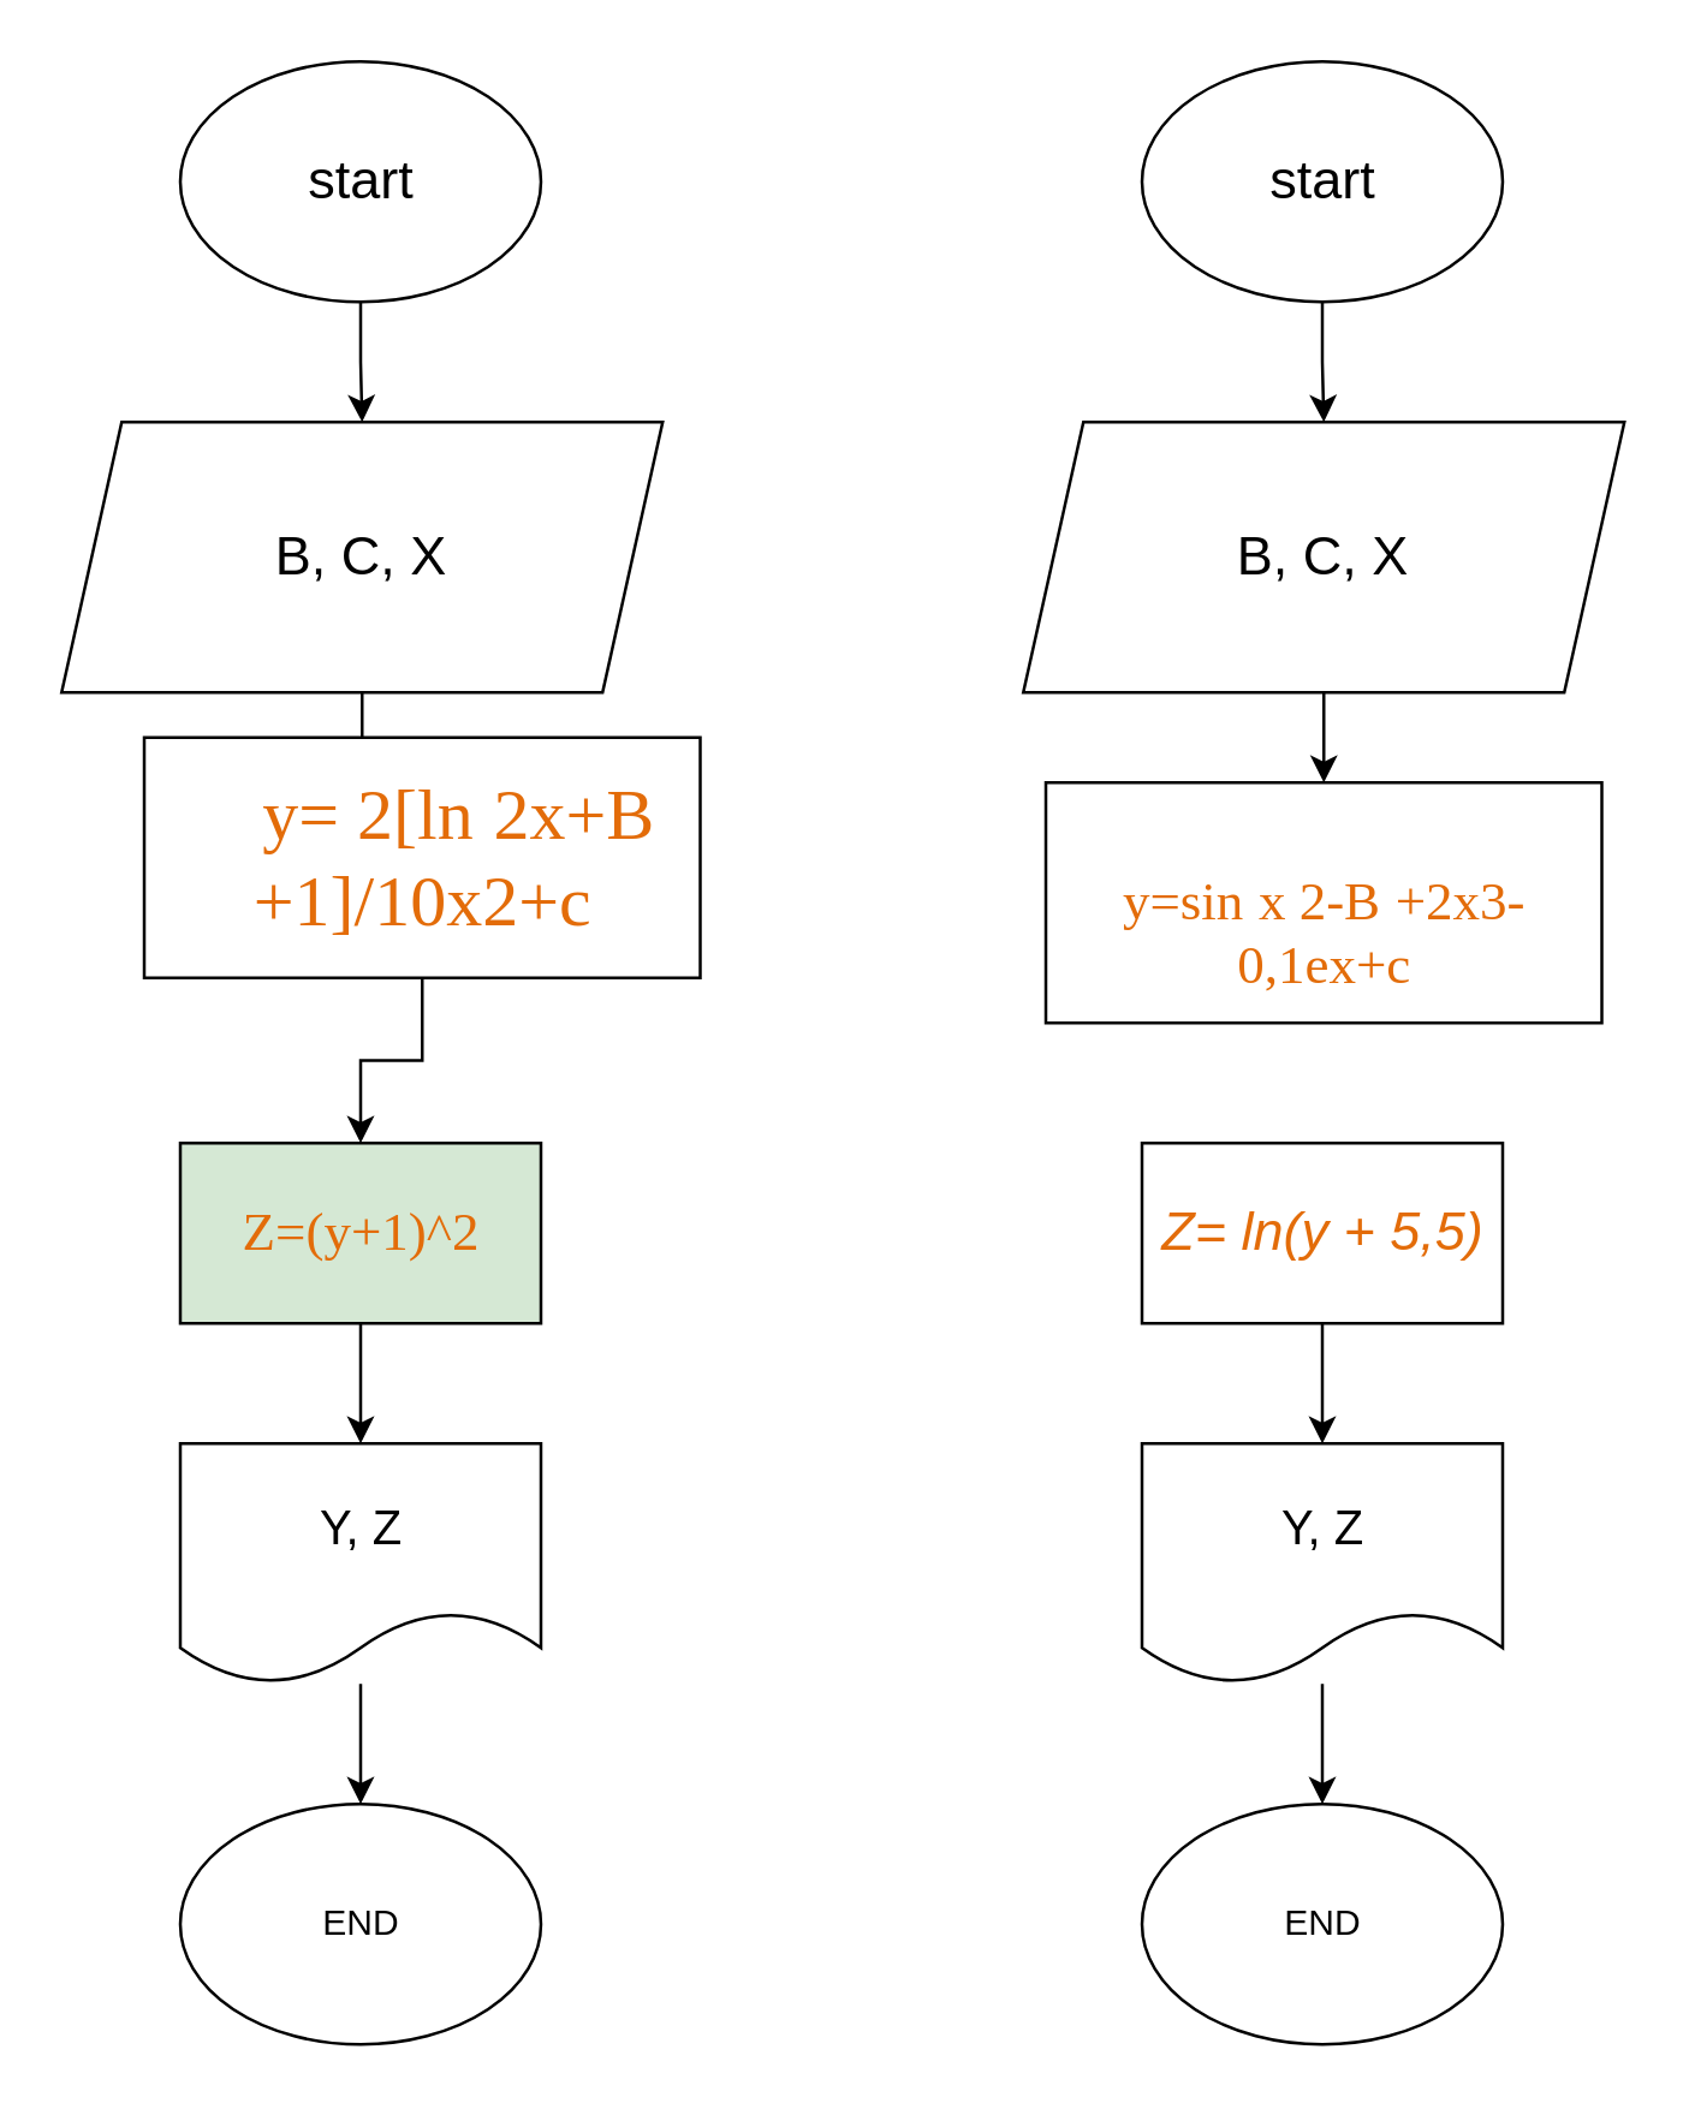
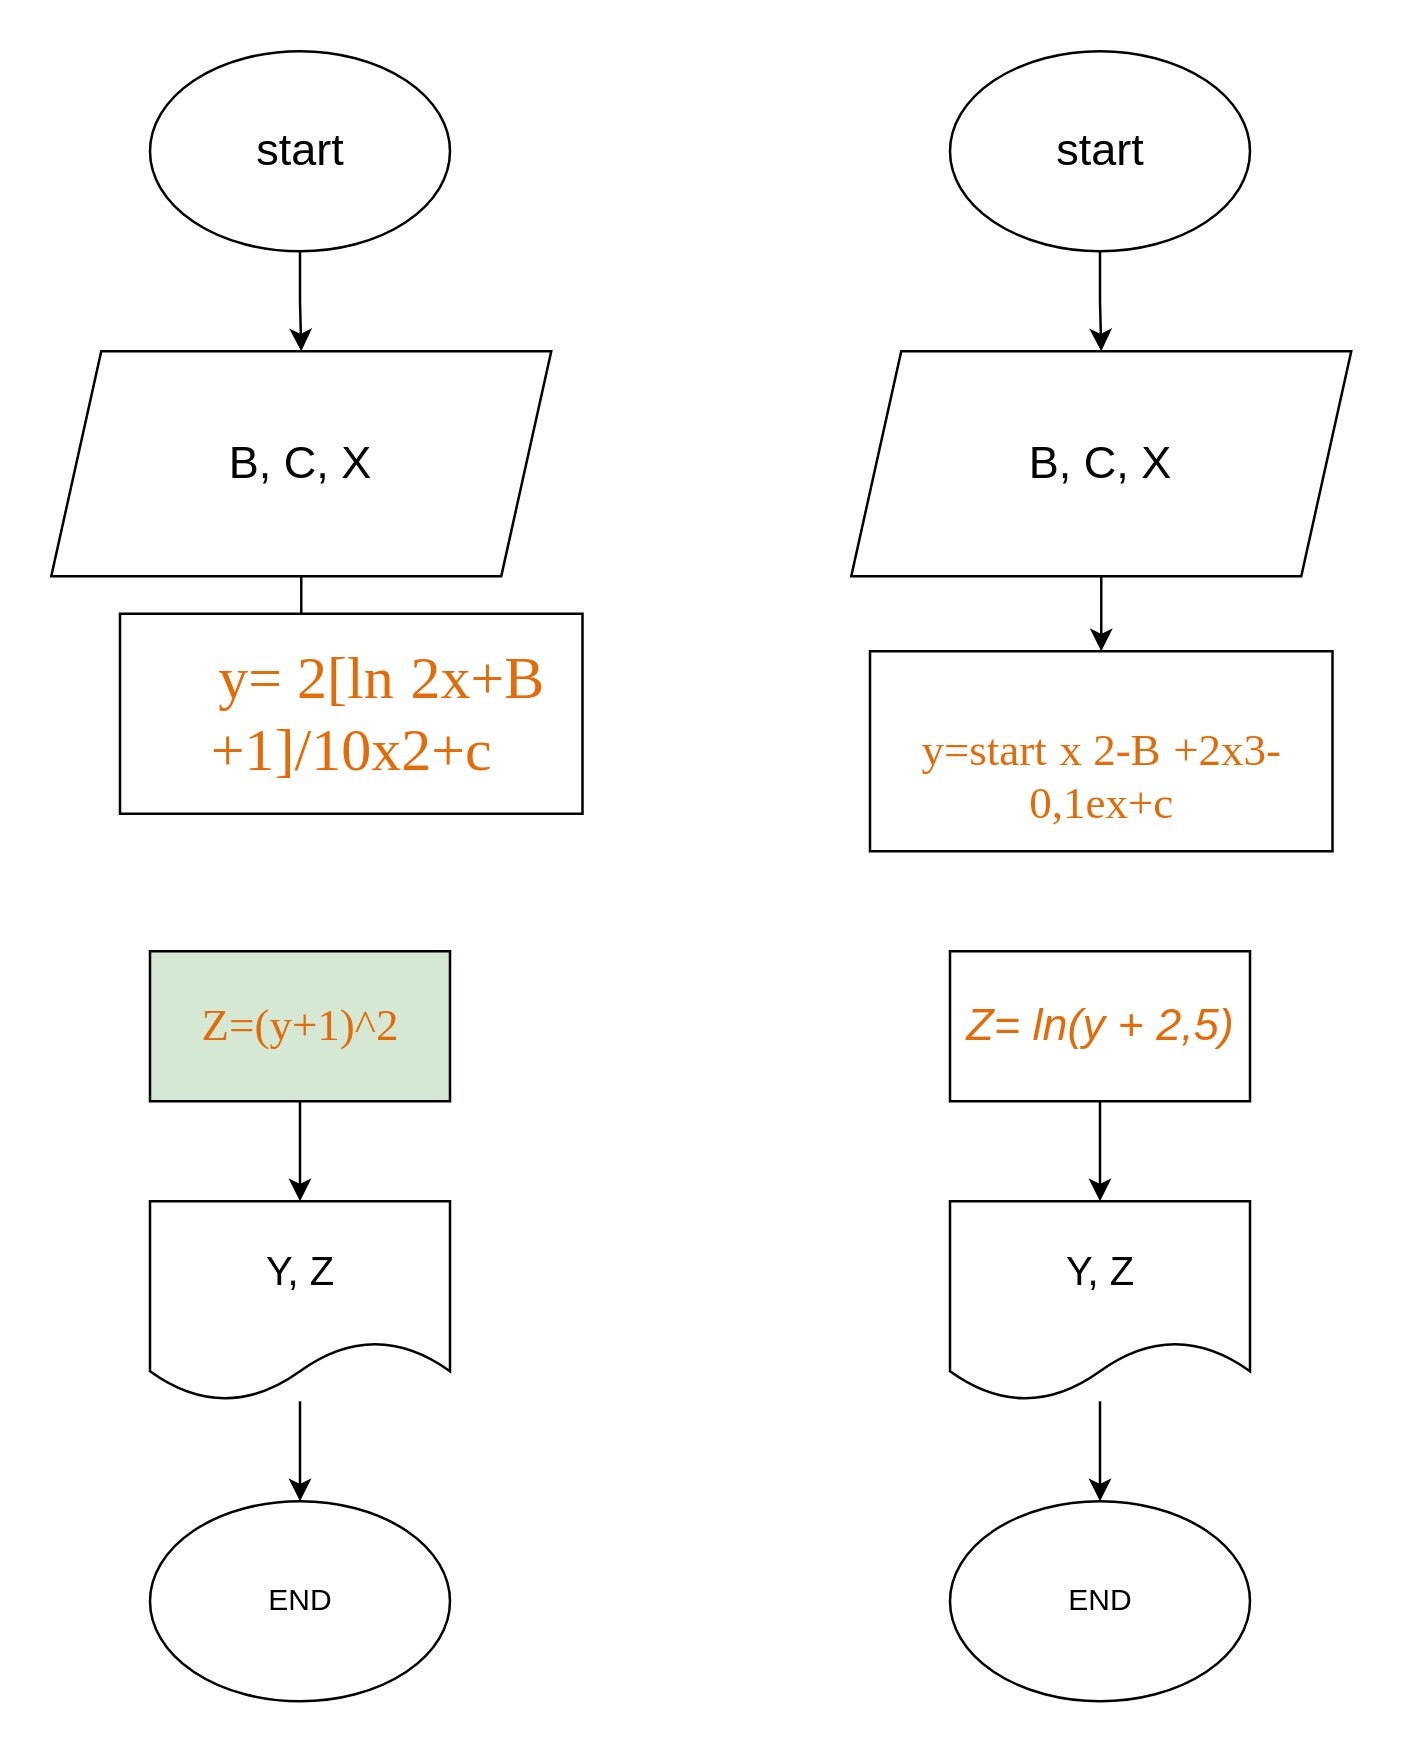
- <mxCell id="17" value="&lt;span id=&quot;docs-internal-guid-e0bb50c0-7fff-f00a-a4b8-38d8bd756f60&quot;&gt;&lt;font style=&quot;font-size: 18px&quot;&gt;&lt;p dir=&quot;ltr&quot; style=&quot;line-height: 1.2 ; margin-top: 0pt ; margin-bottom: 0pt&quot;&gt;&lt;span style=&quot;font-family: &amp;#34;calibri&amp;#34; , sans-serif ; color: rgb(227 , 108 , 9) ; background-color: transparent ; font-style: italic ; vertical-align: baseline&quot;&gt;&amp;nbsp;&lt;/span&gt;&lt;/p&gt;&lt;span style=&quot;font-family: &amp;#34;cambria math&amp;#34; , serif ; color: rgb(227 , 108 , 9) ; background-color: transparent ; vertical-align: baseline&quot;&gt;y=&lt;/span&gt;&lt;span style=&quot;font-family: &amp;#34;cambria math&amp;#34; , serif ; color: rgb(227 , 108 , 9) ; background-color: transparent ; vertical-align: baseline&quot;&gt;sin&lt;/span&gt;&lt;span style=&quot;font-family: &amp;#34;calibri&amp;#34; , sans-serif ; color: rgb(227 , 108 , 9) ; background-color: transparent ; vertical-align: baseline&quot;&gt; &lt;/span&gt;&lt;span style=&quot;font-family: &amp;#34;cambria math&amp;#34; , serif ; color: rgb(227 , 108 , 9) ; background-color: transparent ; vertical-align: baseline&quot;&gt;x &lt;/span&gt;&lt;span style=&quot;font-family: &amp;#34;cambria math&amp;#34; , serif ; color: rgb(227 , 108 , 9) ; background-color: transparent ; vertical-align: baseline&quot;&gt;2&lt;/span&gt;&lt;span style=&quot;font-family: &amp;#34;cambria math&amp;#34; , serif ; color: rgb(227 , 108 , 9) ; background-color: transparent ; vertical-align: baseline&quot;&gt;-B&lt;/span&gt;&lt;span style=&quot;font-family: &amp;#34;calibri&amp;#34; , sans-serif ; color: rgb(227 , 108 , 9) ; background-color: transparent ; vertical-align: baseline&quot;&gt; &lt;/span&gt;&lt;span style=&quot;font-family: &amp;#34;cambria math&amp;#34; , serif ; color: rgb(227 , 108 , 9) ; background-color: transparent ; vertical-align: baseline&quot;&gt;+2&lt;/span&gt;&lt;span style=&quot;font-family: &amp;#34;cambria math&amp;#34; , serif ; color: rgb(227 , 108 , 9) ; background-color: transparent ; vertical-align: baseline&quot;&gt;x&lt;/span&gt;&lt;span style=&quot;font-family: &amp;#34;cambria math&amp;#34; , serif ; color: rgb(227 , 108 , 9) ; background-color: transparent ; vertical-align: baseline&quot;&gt;3&lt;/span&gt;&lt;span style=&quot;font-family: &amp;#34;cambria math&amp;#34; , serif ; color: rgb(227 , 108 , 9) ; background-color: transparent ; vertical-align: baseline&quot;&gt;-0,1&lt;/span&gt;&lt;span style=&quot;font-family: &amp;#34;cambria math&amp;#34; , serif ; color: rgb(227 , 108 , 9) ; background-color: transparent ; vertical-align: baseline&quot;&gt;e&lt;/span&gt;&lt;span style=&quot;font-family: &amp;#34;cambria math&amp;#34; , serif ; color: rgb(227 , 108 , 9) ; background-color: transparent ; vertical-align: baseline&quot;&gt;x+c&lt;/span&gt;&lt;/font&gt;&lt;/span&gt;" style="rounded=0;whiteSpace=wrap;html=1;" vertex="1" parent="1"><mxGeometry x="347.5" y="260" width="185" height="80" as="geometry" /></mxCell>
+ <mxCell id="17" value="&lt;span id=&quot;docs-internal-guid-e0bb50c0-7fff-f00a-a4b8-38d8bd756f60&quot;&gt;&lt;font style=&quot;font-size: 18px&quot;&gt;&lt;p dir=&quot;ltr&quot; style=&quot;line-height: 1.2 ; margin-top: 0pt ; margin-bottom: 0pt&quot;&gt;&lt;span style=&quot;font-family: &amp;#34;calibri&amp;#34; , sans-serif ; color: rgb(227 , 108 , 9) ; background-color: transparent ; font-style: italic ; vertical-align: baseline&quot;&gt;&amp;nbsp;&lt;/span&gt;&lt;/p&gt;&lt;span style=&quot;font-family: &amp;#34;cambria math&amp;#34; , serif ; color: rgb(227 , 108 , 9) ; background-color: transparent ; vertical-align: baseline&quot;&gt;y=&lt;/span&gt;&lt;span style=&quot;font-family: &amp;#34;cambria math&amp;#34; , serif ; color: rgb(227 , 108 , 9) ; background-color: transparent ; vertical-align: baseline&quot;&gt;start&lt;/span&gt;&lt;span style=&quot;font-family: &amp;#34;calibri&amp;#34; , sans-serif ; color: rgb(227 , 108 , 9) ; background-color: transparent ; vertical-align: baseline&quot;&gt; &lt;/span&gt;&lt;span style=&quot;font-family: &amp;#34;cambria math&amp;#34; , serif ; color: rgb(227 , 108 , 9) ; background-color: transparent ; vertical-align: baseline&quot;&gt;x &lt;/span&gt;&lt;span style=&quot;font-family: &amp;#34;cambria math&amp;#34; , serif ; color: rgb(227 , 108 , 9) ; background-color: transparent ; vertical-align: baseline&quot;&gt;2&lt;/span&gt;&lt;span style=&quot;font-family: &amp;#34;cambria math&amp;#34; , serif ; color: rgb(227 , 108 , 9) ; background-color: transparent ; vertical-align: baseline&quot;&gt;-B&lt;/span&gt;&lt;span style=&quot;font-family: &amp;#34;calibri&amp;#34; , sans-serif ; color: rgb(227 , 108 , 9) ; background-color: transparent ; vertical-align: baseline&quot;&gt; &lt;/span&gt;&lt;span style=&quot;font-family: &amp;#34;cambria math&amp;#34; , serif ; color: rgb(227 , 108 , 9) ; background-color: transparent ; vertical-align: baseline&quot;&gt;+2&lt;/span&gt;&lt;span style=&quot;font-family: &amp;#34;cambria math&amp;#34; , serif ; color: rgb(227 , 108 , 9) ; background-color: transparent ; vertical-align: baseline&quot;&gt;x&lt;/span&gt;&lt;span style=&quot;font-family: &amp;#34;cambria math&amp;#34; , serif ; color: rgb(227 , 108 , 9) ; background-color: transparent ; vertical-align: baseline&quot;&gt;3&lt;/span&gt;&lt;span style=&quot;font-family: &amp;#34;cambria math&amp;#34; , serif ; color: rgb(227 , 108 , 9) ; background-color: transparent ; vertical-align: baseline&quot;&gt;-0,1&lt;/span&gt;&lt;span style=&quot;font-family: &amp;#34;cambria math&amp;#34; , serif ; color: rgb(227 , 108 , 9) ; background-color: transparent ; vertical-align: baseline&quot;&gt;e&lt;/span&gt;&lt;span style=&quot;font-family: &amp;#34;cambria math&amp;#34; , serif ; color: rgb(227 , 108 , 9) ; background-color: transparent ; vertical-align: baseline&quot;&gt;x+c&lt;/span&gt;&lt;/font&gt;&lt;/span&gt;" style="rounded=0;whiteSpace=wrap;html=1;" vertex="1" parent="1"><mxGeometry x="347.5" y="260" width="185" height="80" as="geometry" /></mxCell>
- <mxCell id="6" style="edgeStyle=orthogonalEdgeStyle;rounded=0;orthogonalLoop=1;jettySize=auto;html=1;entryX=0.5;entryY=0;entryDx=0;entryDy=0;" edge="1" parent="1" source="7" target="11"><mxGeometry relative="1" as="geometry" /></mxCell>
- <mxCell id="21" value="&lt;span id=&quot;docs-internal-guid-c999d9a8-7fff-6d86-1ffa-e229f2b0bbab&quot;&gt;&lt;span style=&quot;font-family: &amp;#34;calibri&amp;#34; , sans-serif ; color: rgb(227 , 108 , 9) ; background-color: transparent ; font-style: italic ; vertical-align: baseline&quot;&gt;&lt;font style=&quot;font-size: 18px&quot;&gt;Z= ln(y + 5,5)&lt;/font&gt;&lt;/span&gt;&lt;/span&gt;" style="rounded=0;whiteSpace=wrap;html=1;" vertex="1" parent="1"><mxGeometry x="379.5" y="380" width="120" height="60" as="geometry" /></mxCell>
+ <mxCell id="21" value="&lt;span id=&quot;docs-internal-guid-c999d9a8-7fff-6d86-1ffa-e229f2b0bbab&quot;&gt;&lt;span style=&quot;font-family: &amp;#34;calibri&amp;#34; , sans-serif ; color: rgb(227 , 108 , 9) ; background-color: transparent ; font-style: italic ; vertical-align: baseline&quot;&gt;&lt;font style=&quot;font-size: 18px&quot;&gt;Z= ln(y + 2,5)&lt;/font&gt;&lt;/span&gt;&lt;/span&gt;" style="rounded=0;whiteSpace=wrap;html=1;" vertex="1" parent="1"><mxGeometry x="379.5" y="380" width="120" height="60" as="geometry" /></mxCell>
